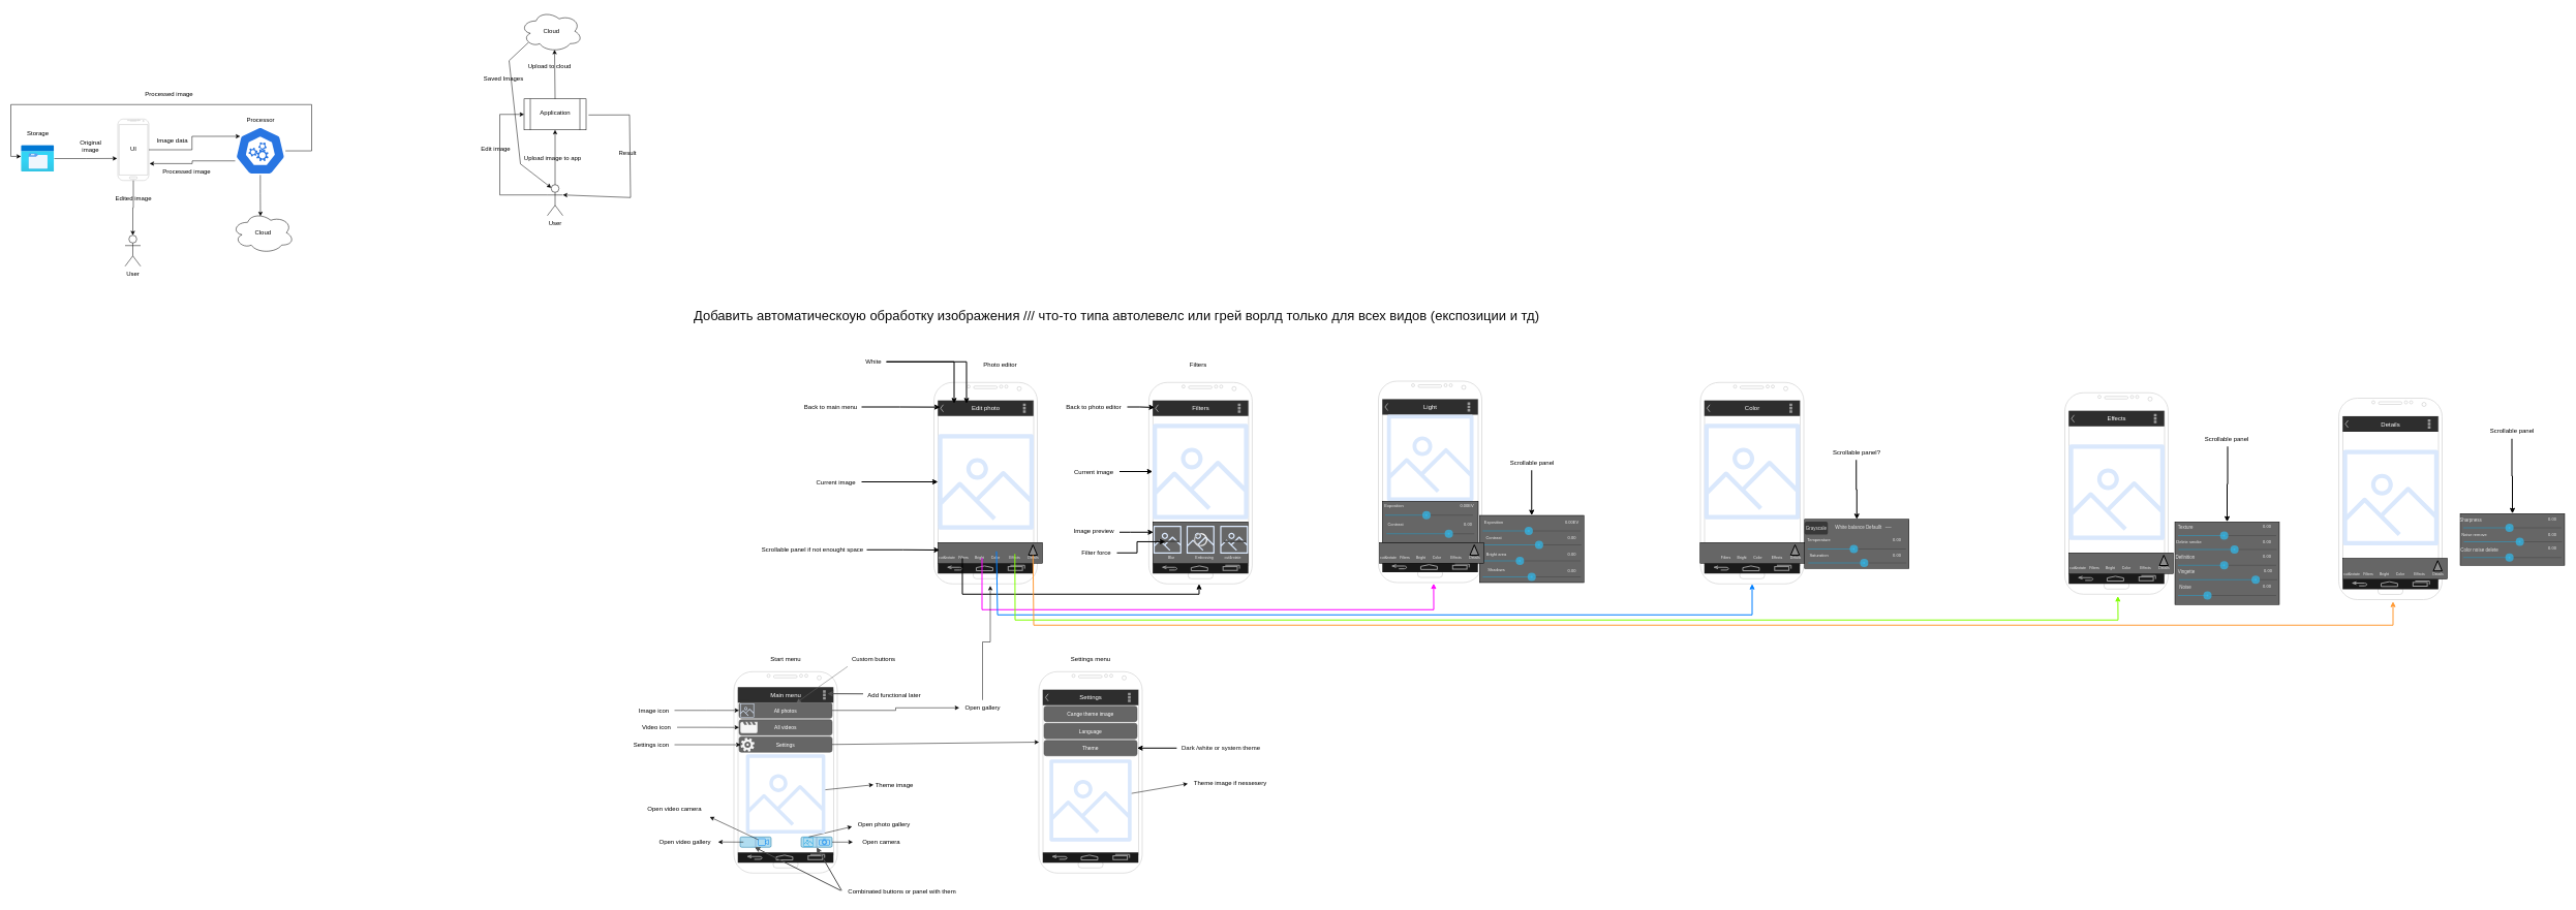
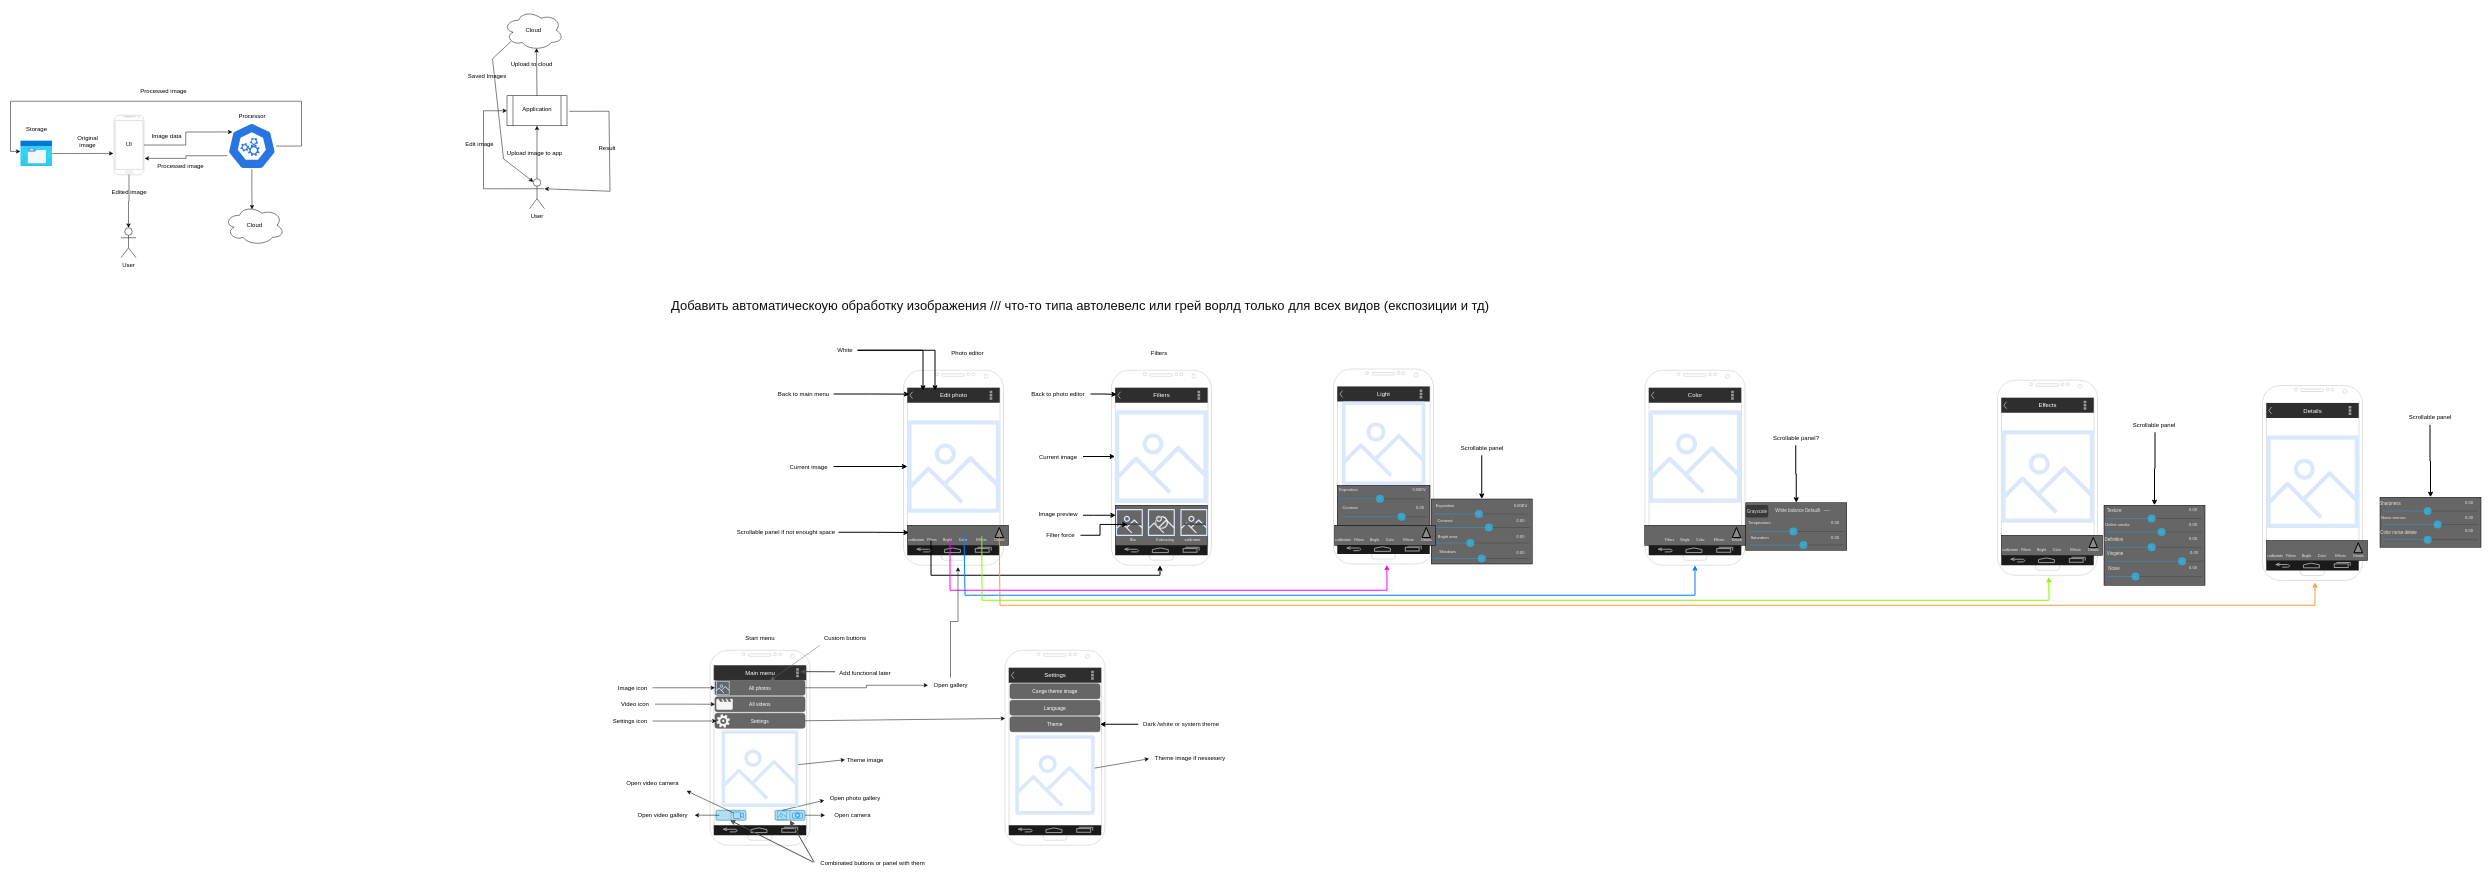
- <mxCell id="47" value="Settings menu" style="text;html=1;align=center;verticalAlign=middle;resizable=0;points=[];autosize=1;strokeColor=none;fillColor=none;" vertex="1" parent="1"><mxGeometry x="2059" y="1260" width="100" height="30" as="geometry" /></mxCell>
